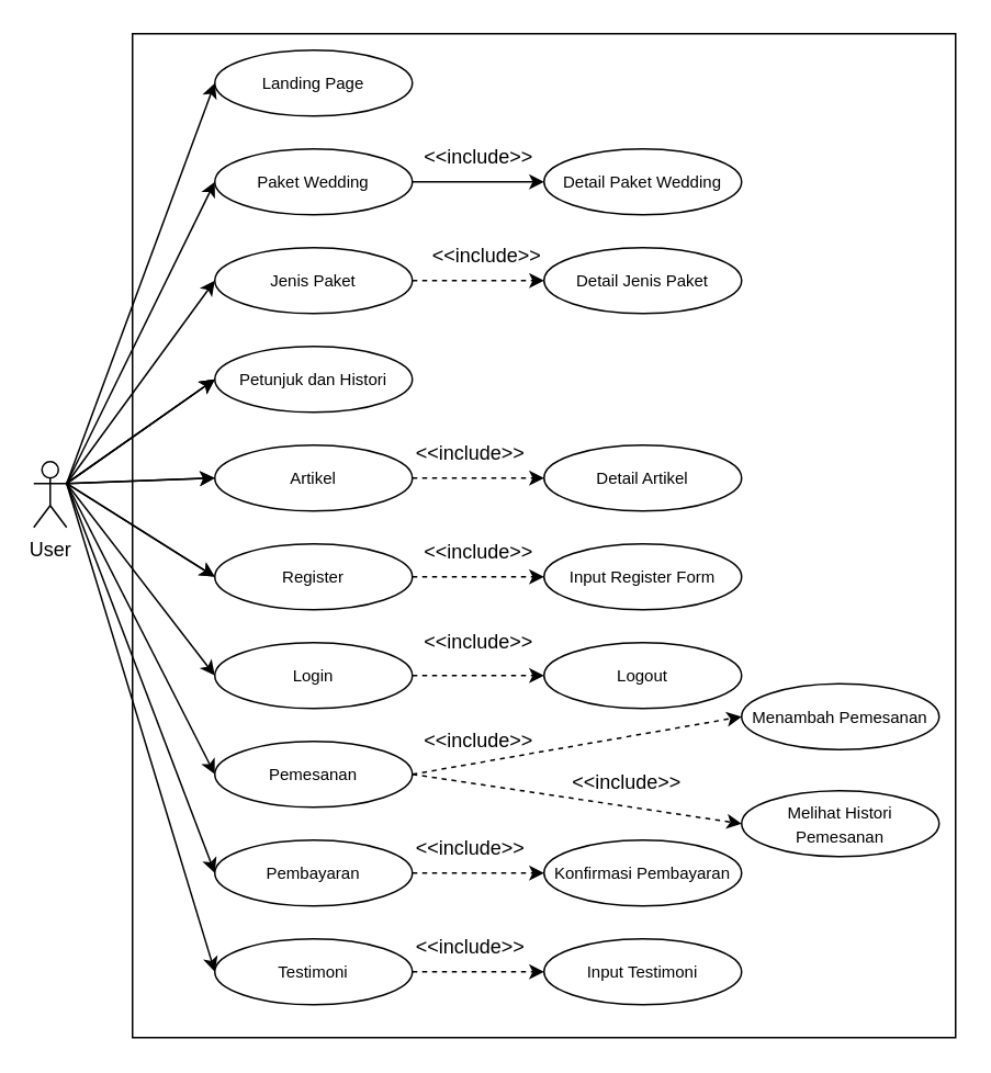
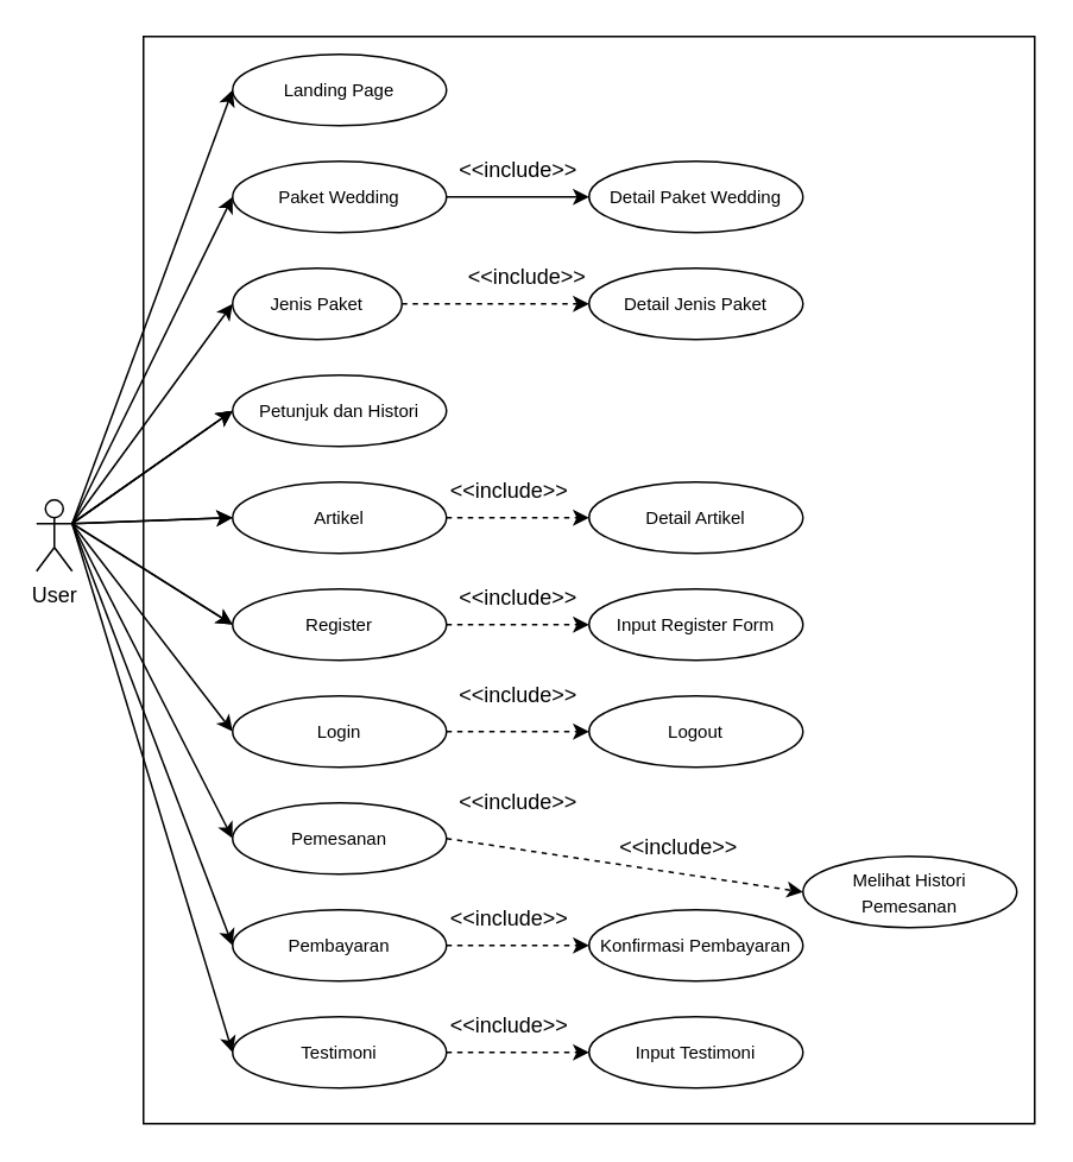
- <mxCell id="8" value="&lt;font style=&quot;font-size: 10px;&quot;&gt;Jenis Paket&lt;/font&gt;" style="ellipse;whiteSpace=wrap;html=1;" parent="1" vertex="1"><mxGeometry x="130" y="150" width="120" height="40" as="geometry" /></mxCell>
+ <mxCell id="8" value="&lt;font style=&quot;font-size: 10px;&quot;&gt;Jenis Paket&lt;/font&gt;" style="ellipse;whiteSpace=wrap;html=1;" parent="1" vertex="1"><mxGeometry x="130" y="150" width="95" height="40" as="geometry" /></mxCell>
- <mxCell id="32" value="&lt;font style=&quot;font-size: 10px;&quot;&gt;Menambah Pemesanan&lt;/font&gt;" style="ellipse;whiteSpace=wrap;html=1;" parent="1" vertex="1"><mxGeometry x="450" y="415" width="120" height="40" as="geometry" /></mxCell>
- <mxCell id="34" value="" style="endArrow=classic;html=1;rounded=0;entryX=0;entryY=0.5;entryDx=0;entryDy=0;exitX=1;exitY=0.5;exitDx=0;exitDy=0;dashed=1;" parent="1" source="9" target="32" edge="1"><mxGeometry width="50" height="50" relative="1" as="geometry"><mxPoint x="260" y="510" as="sourcePoint" /><mxPoint x="310" y="460" as="targetPoint" /></mxGeometry></mxCell>
